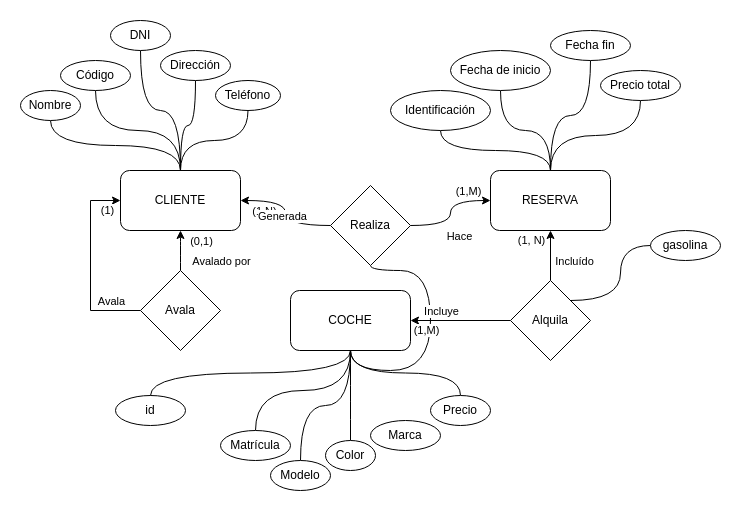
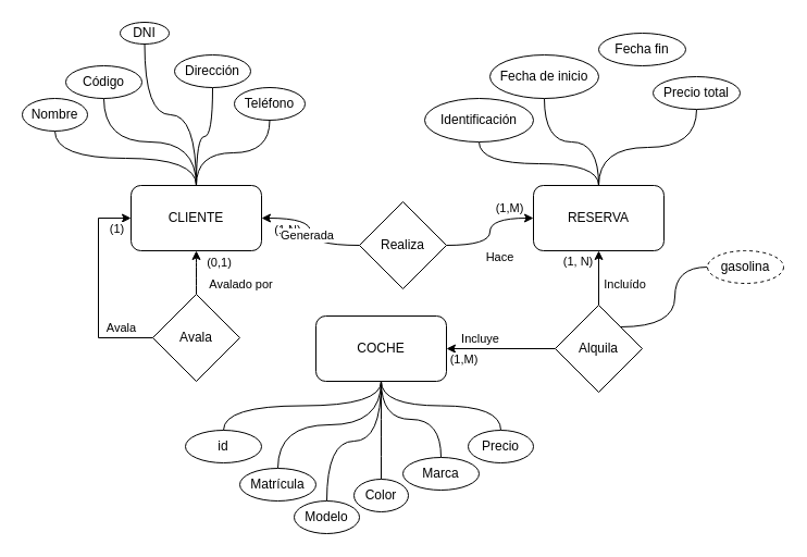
- <mxCell id="18" value="DNI" style="ellipse;whiteSpace=wrap;html=1;" vertex="1" parent="1"><mxGeometry x="110" y="20" width="60" height="30" as="geometry" /></mxCell>
+ <mxCell id="18" value="DNI" style="ellipse;whiteSpace=wrap;html=1;" vertex="1" parent="1"><mxGeometry x="110" y="20" width="45" height="20" as="geometry" /></mxCell>
- <mxCell id="21" style="edgeStyle=orthogonalEdgeStyle;curved=1;rounded=0;orthogonalLoop=1;jettySize=auto;html=1;entryX=0.5;entryY=1;entryDx=0;entryDy=0;endArrow=none;endFill=0;" edge="1" parent="1" source="26" target="27"><mxGeometry relative="1" as="geometry" /></mxCell>
- <mxCell id="51" value="gasolina" style="ellipse;whiteSpace=wrap;html=1;" vertex="1" parent="1"><mxGeometry x="650" y="230" width="70" height="30" as="geometry" /></mxCell>
+ <mxCell id="51" value="gasolina" style="ellipse;whiteSpace=wrap;html=1;dashed=1;" vertex="1" parent="1"><mxGeometry x="650" y="230" width="70" height="30" as="geometry" /></mxCell>
- <mxCell id="34" style="edgeStyle=orthogonalEdgeStyle;curved=1;rounded=0;orthogonalLoop=1;jettySize=auto;html=1;endArrow=none;endFill=0;exitX=0.5;exitY=1;exitDx=0;exitDy=0;" edge="1" parent="1" source="39" target="48"><mxGeometry relative="1" as="geometry" /></mxCell>
+ <mxCell id="34" style="edgeStyle=orthogonalEdgeStyle;curved=1;rounded=0;orthogonalLoop=1;jettySize=auto;html=1;endArrow=none;endFill=0;exitX=0.5;exitY=1;exitDx=0;exitDy=0;" edge="1" parent="1" source="39" target="43"><mxGeometry relative="1" as="geometry" /></mxCell>
- <mxCell id="56" value="id" style="ellipse;whiteSpace=wrap;html=1;" vertex="1" parent="1"><mxGeometry x="115" y="395" width="70" height="30" as="geometry" /></mxCell>
+ <mxCell id="56" value="id" style="ellipse;whiteSpace=wrap;html=1;" vertex="1" parent="1"><mxGeometry x="170" y="395" width="70" height="30" as="geometry" /></mxCell>
